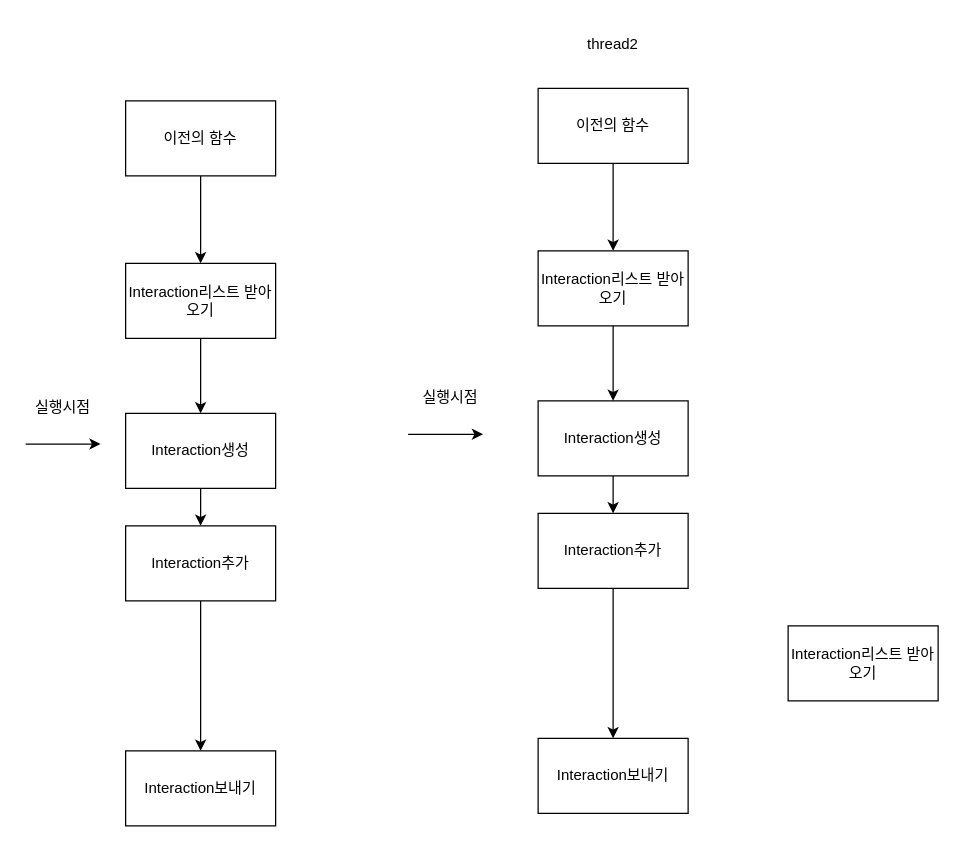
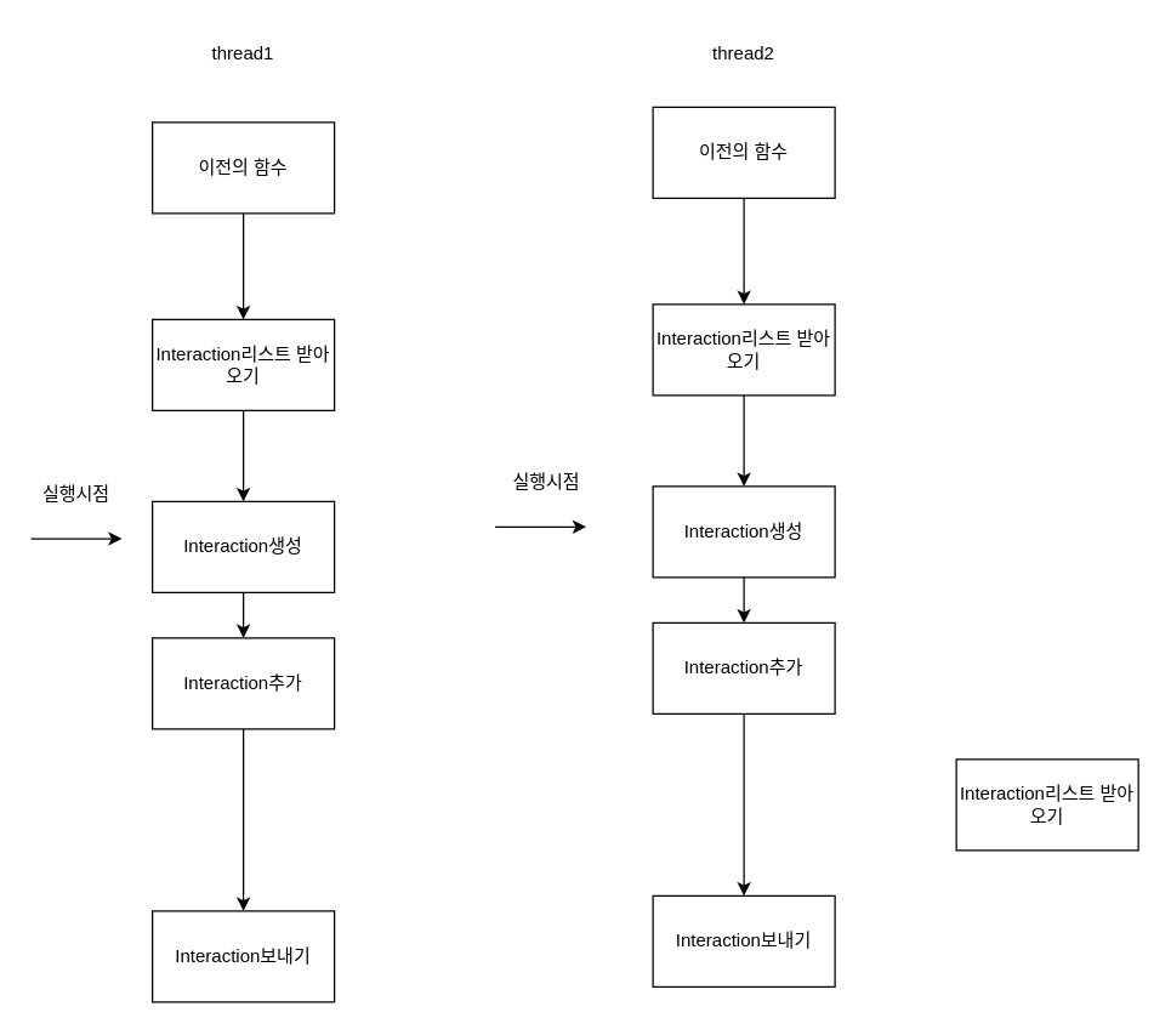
+ <mxCell id="2" value="thread1" style="text;html=1;strokeColor=none;fillColor=none;align=center;verticalAlign=middle;whiteSpace=wrap;rounded=0;" parent="1" vertex="1"><mxGeometry x="130" y="20" width="60" height="30" as="geometry" /></mxCell>
